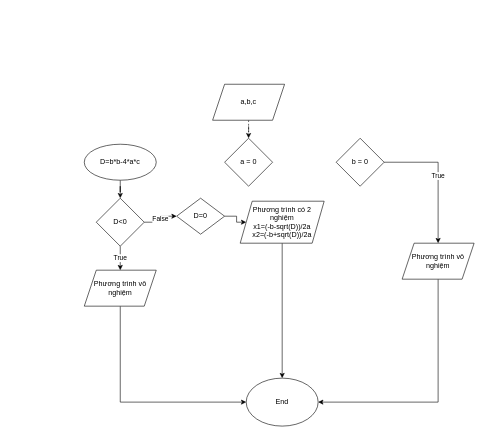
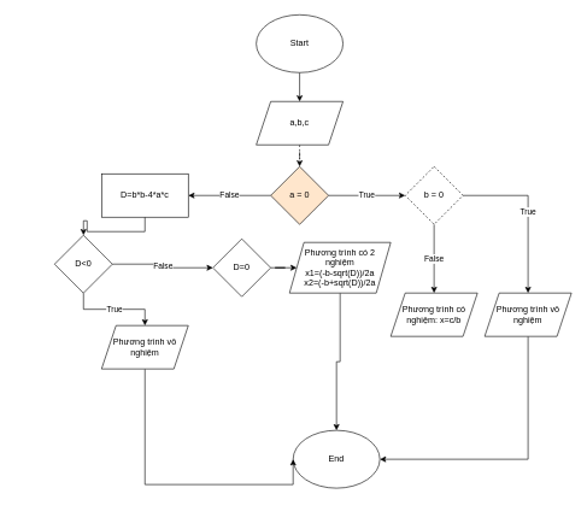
+ <mxCell id="3" value="Start" style="ellipse;whiteSpace=wrap;html=1;" parent="1" vertex="1"><mxGeometry x="354" width="120" height="80" as="geometry" y="20" /></mxCell>
+ <mxCell id="2" value="" style="edgeStyle=orthogonalEdgeStyle;rounded=0;orthogonalLoop=1;jettySize=auto;html=1;" edge="1" parent="1" source="3" target="7"><mxGeometry relative="1" as="geometry" /></mxCell>
- <mxCell id="12" value="D=b*b-4*a*c" style="ellipse;whiteSpace=wrap;html=1;" vertex="1" parent="1"><mxGeometry x="140" y="240" width="120" height="60" as="geometry" /></mxCell>
+ <mxCell id="12" value="D=b*b-4*a*c" style="rounded=0;whiteSpace=wrap;html=1;" vertex="1" parent="1"><mxGeometry x="140" y="240" width="120" height="60" as="geometry" /></mxCell>
+ <mxCell id="8" value="False" style="edgeStyle=orthogonalEdgeStyle;rounded=0;orthogonalLoop=1;jettySize=auto;html=1;" edge="1" parent="1" source="10" target="12"><mxGeometry relative="1" as="geometry" /></mxCell>
- <mxCell id="10" value="a = 0" style="rhombus;whiteSpace=wrap;html=1;" vertex="1" parent="1"><mxGeometry x="374" y="230" width="80" height="80" as="geometry" /></mxCell>
+ <mxCell id="10" value="a = 0" style="rhombus;whiteSpace=wrap;html=1;fillColor=#ffe6cc;" vertex="1" parent="1"><mxGeometry x="374" y="230" width="80" height="80" as="geometry" /></mxCell>
+ <mxCell id="9" value="True" style="edgeStyle=orthogonalEdgeStyle;rounded=0;orthogonalLoop=1;jettySize=auto;html=1;" edge="1" parent="1" source="10" target="15"><mxGeometry relative="1" as="geometry" /></mxCell>
- <mxCell id="15" value="b = 0" style="rhombus;whiteSpace=wrap;html=1;" vertex="1" parent="1"><mxGeometry x="560" y="230" width="80" height="80" as="geometry" /></mxCell>
+ <mxCell id="15" value="b = 0" style="rhombus;whiteSpace=wrap;html=1;dashed=1;" vertex="1" parent="1"><mxGeometry x="560" y="230" width="80" height="80" as="geometry" /></mxCell>
+ <mxCell id="13" value="False" style="edgeStyle=orthogonalEdgeStyle;rounded=0;orthogonalLoop=1;jettySize=auto;html=1;exitX=0.5;exitY=1;exitDx=0;exitDy=0;entryX=0.5;entryY=0;entryDx=0;entryDy=0;" edge="1" parent="1" source="15" target="25"><mxGeometry relative="1" as="geometry" /></mxCell>
- <mxCell id="20" value="D=0" style="rhombus;whiteSpace=wrap;html=1;" vertex="1" parent="1"><mxGeometry x="294" y="330" width="80" height="60" as="geometry" /></mxCell>
+ <mxCell id="20" value="D=0" style="rhombus;whiteSpace=wrap;html=1;" vertex="1" parent="1"><mxGeometry x="294" y="330" width="80" height="80" as="geometry" /></mxCell>
- <mxCell id="18" value="D&amp;lt;0" style="rhombus;whiteSpace=wrap;html=1;" vertex="1" parent="1"><mxGeometry x="160" y="330" width="80" height="80" as="geometry" /></mxCell>
+ <mxCell id="18" value="D&amp;lt;0" style="rhombus;whiteSpace=wrap;html=1;" vertex="1" parent="1"><mxGeometry x="75" y="325" width="80" height="80" as="geometry" /></mxCell>
+ <mxCell id="25" value="Phương trình có nghiệm: x=c/b" style="shape=parallelogram;perimeter=parallelogramPerimeter;whiteSpace=wrap;html=1;fixedSize=1;" vertex="1" parent="1"><mxGeometry x="540" y="405" width="120" height="60" as="geometry" /></mxCell>
- <mxCell id="4" value="End" style="ellipse;whiteSpace=wrap;html=1;" parent="1" vertex="1"><mxGeometry x="410" y="630" width="120" height="80" as="geometry" /></mxCell>
+ <mxCell id="4" value="End" style="ellipse;whiteSpace=wrap;html=1;" parent="1" vertex="1"><mxGeometry x="405" y="595" width="120" height="80" as="geometry" /></mxCell>
